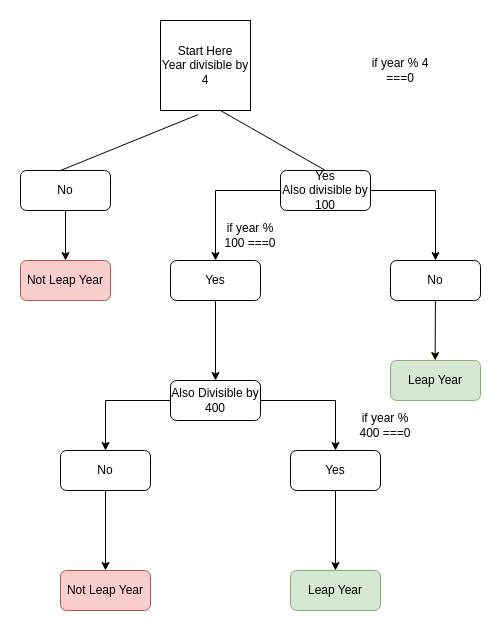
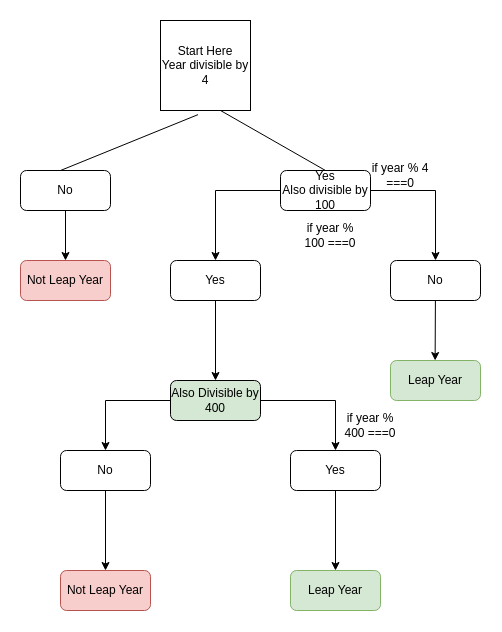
- <mxCell id="25" value="if year % 4 ===0" style="text;html=1;strokeColor=none;fillColor=none;align=center;verticalAlign=middle;whiteSpace=wrap;rounded=0;" vertex="1" parent="1"><mxGeometry x="370" y="55" width="60" height="30" as="geometry" /></mxCell>
+ <mxCell id="25" value="if year % 4 ===0" style="text;html=1;strokeColor=none;fillColor=none;align=center;verticalAlign=middle;whiteSpace=wrap;rounded=0;" vertex="1" parent="1"><mxGeometry x="370" y="160" width="60" height="30" as="geometry" /></mxCell>
- <mxCell id="26" value="if year % 100 ===0" style="text;html=1;strokeColor=none;fillColor=none;align=center;verticalAlign=middle;whiteSpace=wrap;rounded=0;" vertex="1" parent="1"><mxGeometry x="220" y="220" width="60" height="30" as="geometry" /></mxCell>
+ <mxCell id="26" value="if year % 100 ===0" style="text;html=1;strokeColor=none;fillColor=none;align=center;verticalAlign=middle;whiteSpace=wrap;rounded=0;" vertex="1" parent="1"><mxGeometry x="300" y="220" width="60" height="30" as="geometry" /></mxCell>
- <mxCell id="17" value="Also Divisible by 400" style="rounded=1;whiteSpace=wrap;html=1;" vertex="1" parent="1"><mxGeometry x="170" y="380" width="90" height="40" as="geometry" /></mxCell>
+ <mxCell id="17" value="Also Divisible by 400" style="rounded=1;whiteSpace=wrap;html=1;fillColor=#d5e8d4;" vertex="1" parent="1"><mxGeometry x="170" y="380" width="90" height="40" as="geometry" /></mxCell>
- <mxCell id="27" value="if year % 400 ===0" style="text;html=1;strokeColor=none;fillColor=none;align=center;verticalAlign=middle;whiteSpace=wrap;rounded=0;" vertex="1" parent="1"><mxGeometry x="355" y="410" width="60" height="30" as="geometry" /></mxCell>
+ <mxCell id="27" value="if year % 400 ===0" style="text;html=1;strokeColor=none;fillColor=none;align=center;verticalAlign=middle;whiteSpace=wrap;rounded=0;" vertex="1" parent="1"><mxGeometry x="340" y="410" width="60" height="30" as="geometry" /></mxCell>
